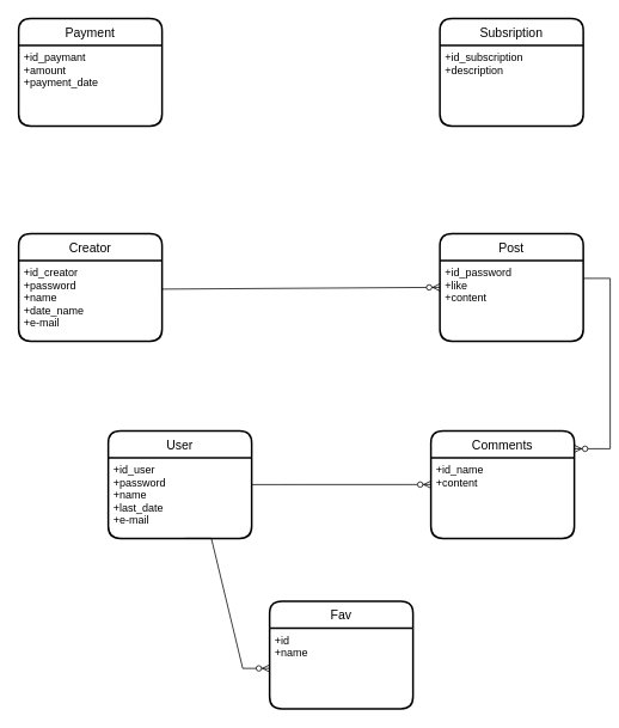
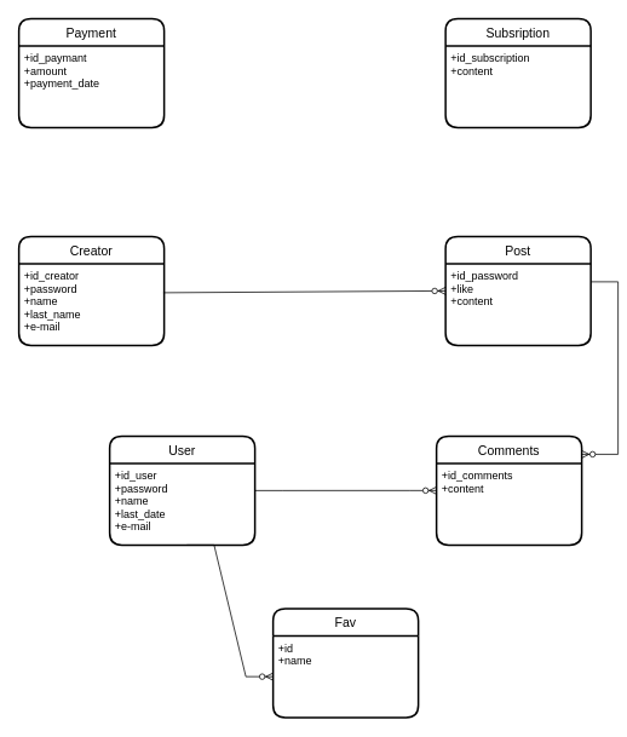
- <mxCell id="18" value="+id_subscription&#10;+description &#10;&#10;" style="align=left;strokeColor=none;fillColor=none;spacingLeft=4;fontSize=12;verticalAlign=top;resizable=0;rotatable=0;part=1;" parent="17" vertex="1"><mxGeometry y="30" width="160" height="90" as="geometry" /></mxCell>
+ <mxCell id="18" value="+id_subscription&#10;+content &#10;&#10;" style="align=left;strokeColor=none;fillColor=none;spacingLeft=4;fontSize=12;verticalAlign=top;resizable=0;rotatable=0;part=1;" parent="17" vertex="1"><mxGeometry y="30" width="160" height="90" as="geometry" /></mxCell>
- <mxCell id="10" value="+id_creator&#10;+password&#10;+name&#10;+date_name&#10;+e-mail&#10;&#10;" style="align=left;strokeColor=none;fillColor=none;spacingLeft=4;fontSize=12;verticalAlign=top;resizable=0;rotatable=0;part=1;" parent="9" vertex="1"><mxGeometry y="30" width="160" height="90" as="geometry" /></mxCell>
+ <mxCell id="10" value="+id_creator&#10;+password&#10;+name&#10;+last_name&#10;+e-mail&#10;&#10;" style="align=left;strokeColor=none;fillColor=none;spacingLeft=4;fontSize=12;verticalAlign=top;resizable=0;rotatable=0;part=1;" parent="9" vertex="1"><mxGeometry y="30" width="160" height="90" as="geometry" /></mxCell>
- <mxCell id="7" value="+id_name&#10;+content " style="align=left;strokeColor=none;fillColor=none;spacingLeft=4;fontSize=12;verticalAlign=top;resizable=0;rotatable=0;part=1;" parent="6" vertex="1"><mxGeometry y="30" width="160" height="90" as="geometry" /></mxCell>
+ <mxCell id="7" value="+id_comments&#10;+content " style="align=left;strokeColor=none;fillColor=none;spacingLeft=4;fontSize=12;verticalAlign=top;resizable=0;rotatable=0;part=1;" parent="6" vertex="1"><mxGeometry y="30" width="160" height="90" as="geometry" /></mxCell>
